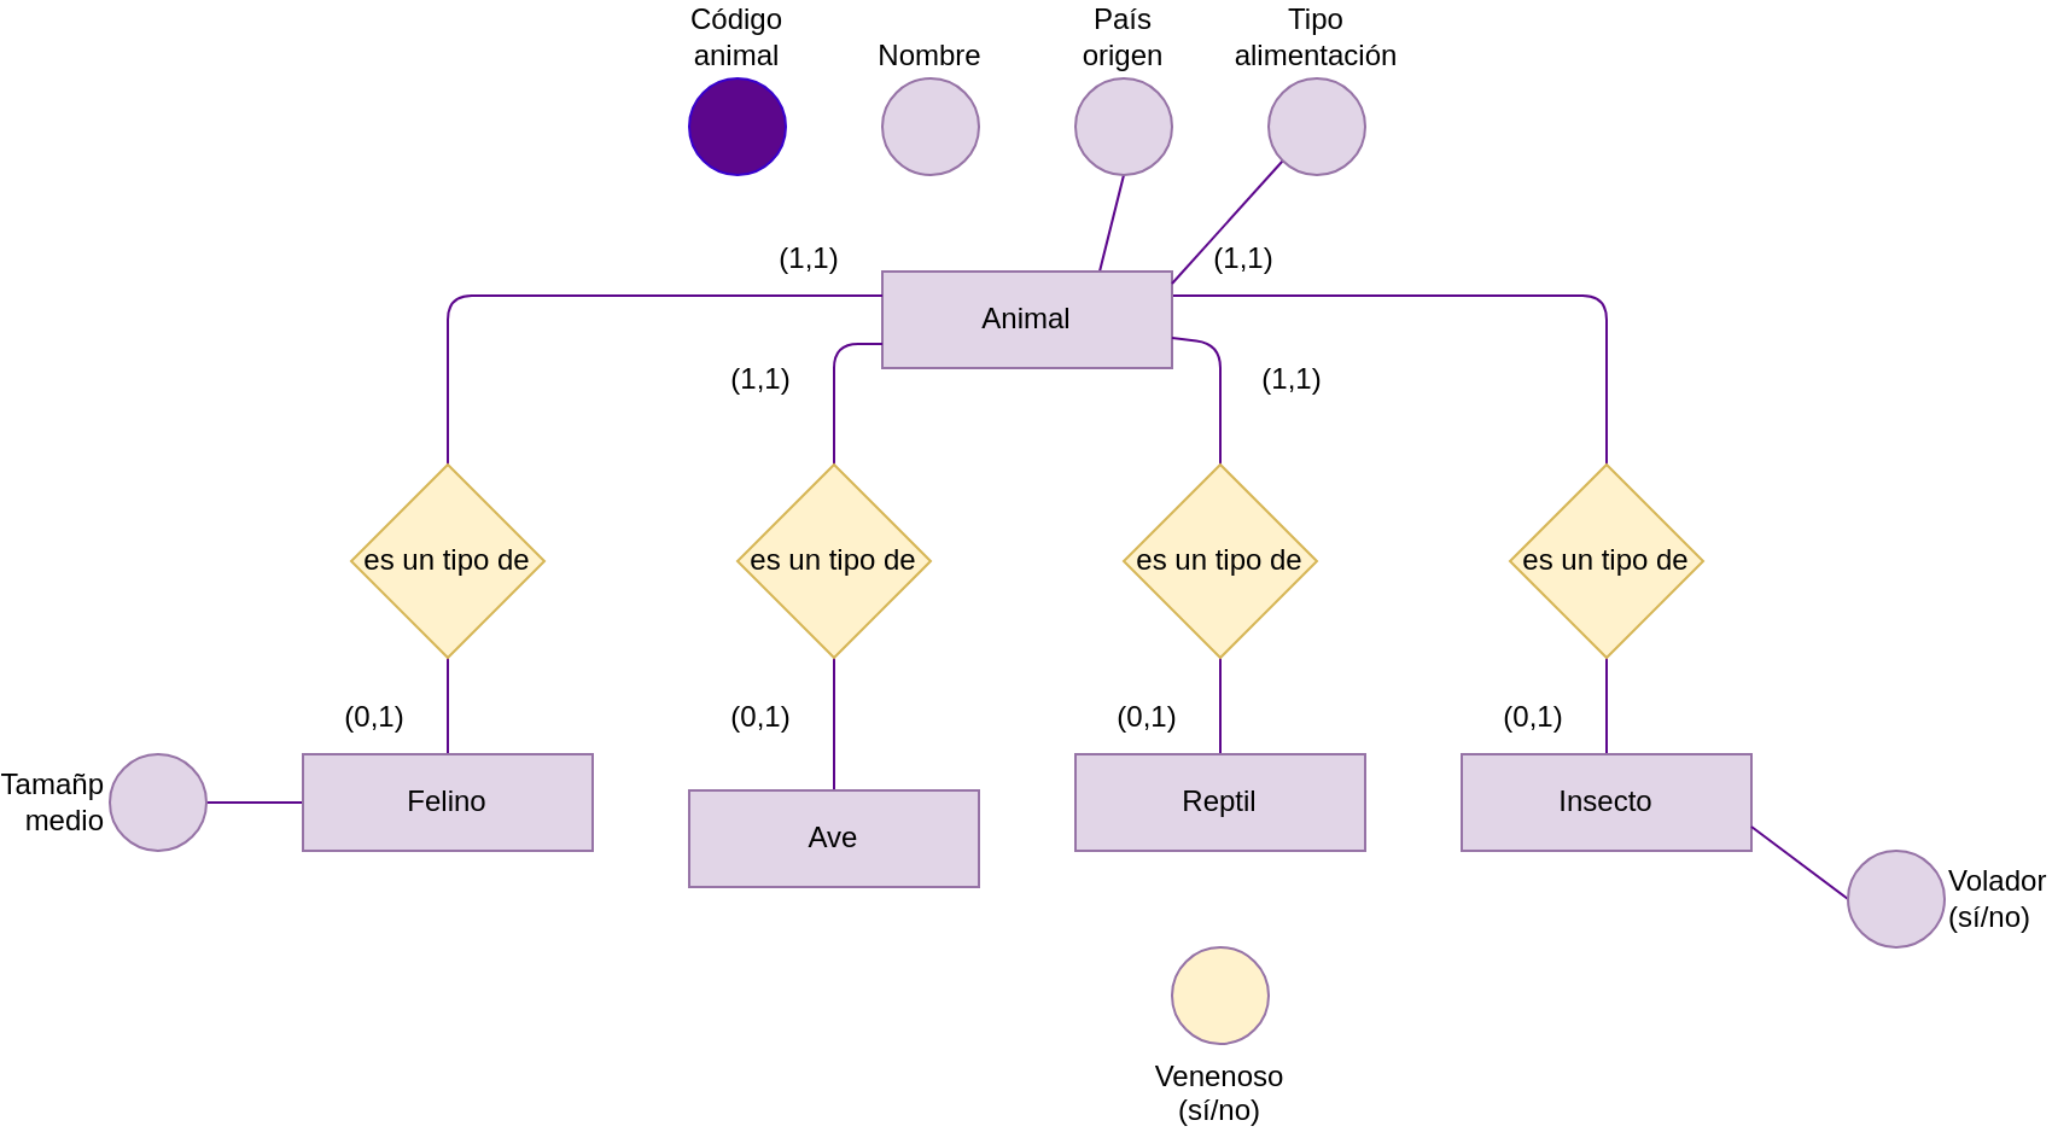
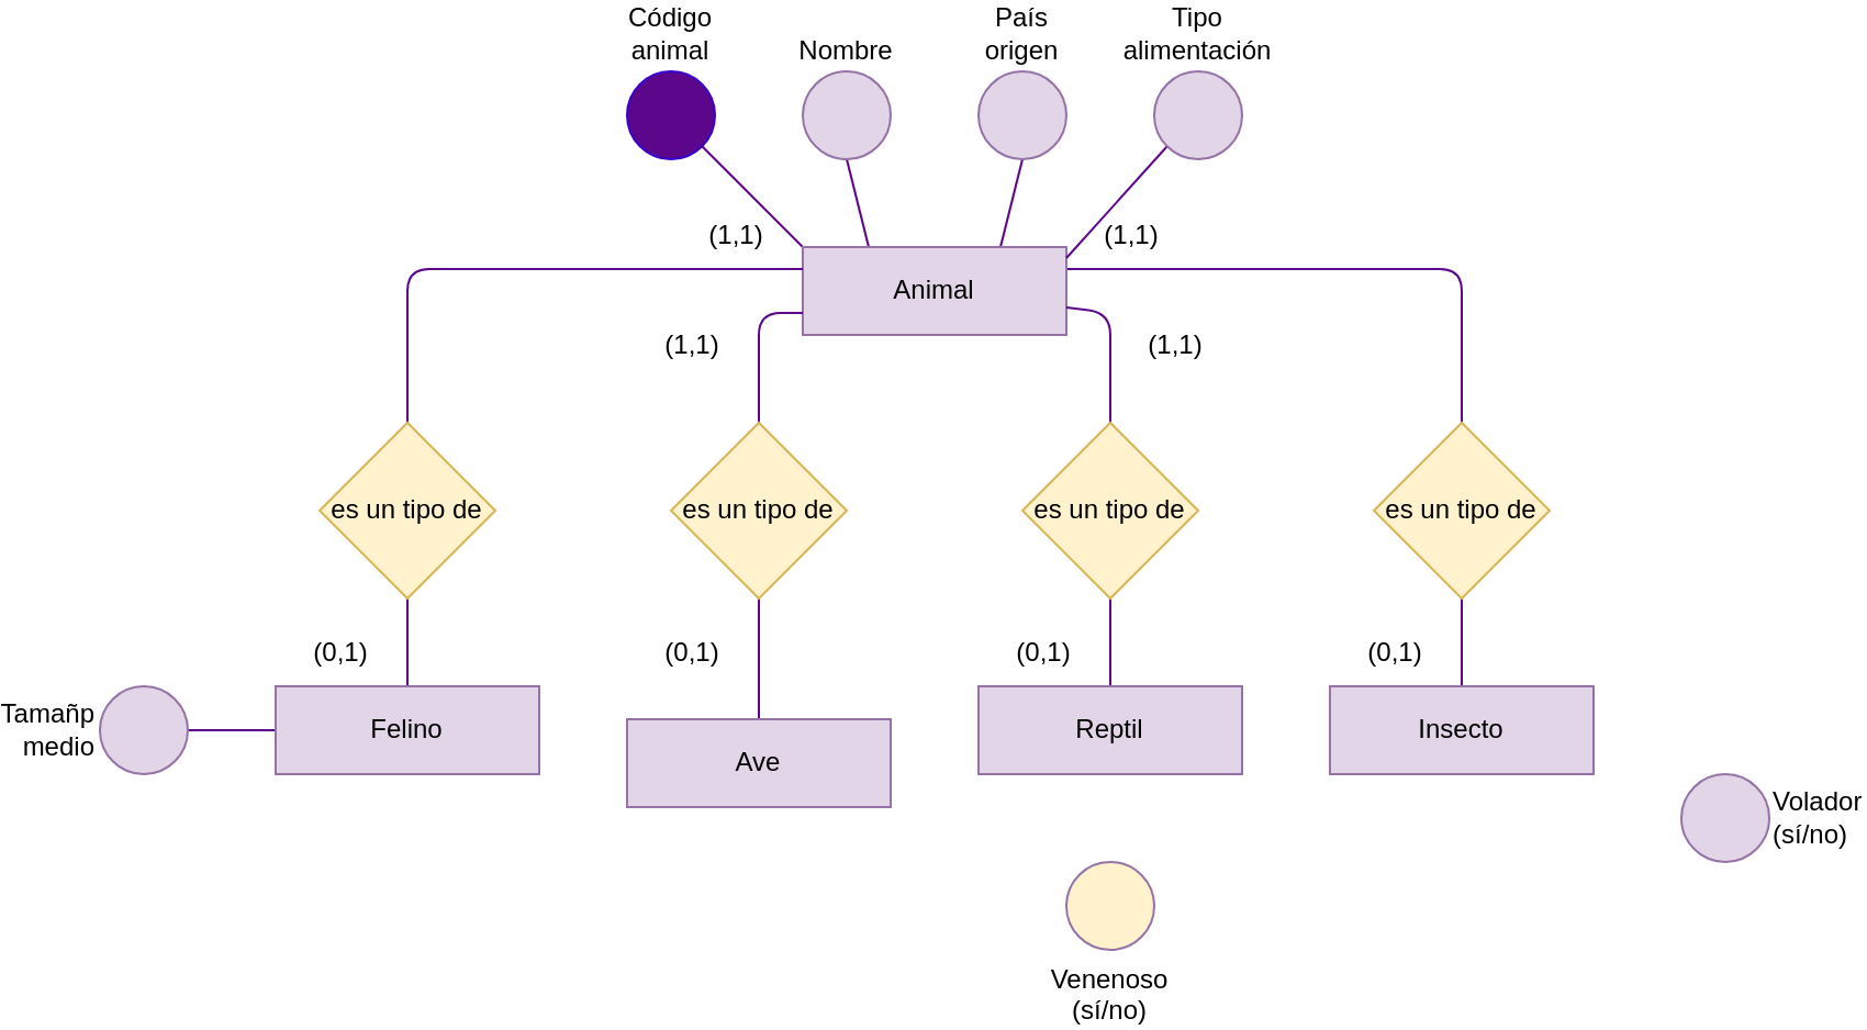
+ <mxCell id="2" style="edgeStyle=none;html=1;entryX=1;entryY=1;entryDx=0;entryDy=0;strokeColor=#5C068C;endArrow=none;endFill=0;exitX=0;exitY=0;exitDx=0;exitDy=0;" parent="1" source="9" target="5" edge="1"><mxGeometry relative="1" as="geometry"><mxPoint x="370" y="100" as="sourcePoint" /></mxGeometry></mxCell>
+ <mxCell id="3" style="edgeStyle=none;html=1;exitX=0.25;exitY=0;exitDx=0;exitDy=0;entryX=0.5;entryY=1;entryDx=0;entryDy=0;strokeColor=#5C068C;endArrow=none;endFill=0;" parent="1" source="9" target="6" edge="1"><mxGeometry relative="1" as="geometry"><mxPoint x="400" y="100" as="sourcePoint" /></mxGeometry></mxCell>
- <mxCell id="28" style="edgeStyle=none;html=1;exitX=0;exitY=0.5;exitDx=0;exitDy=0;entryX=1;entryY=0.75;entryDx=0;entryDy=0;strokeColor=#5C068C;endArrow=none;endFill=0;" edge="1" parent="1" source="29" target="25"><mxGeometry relative="1" as="geometry" /></mxCell>
